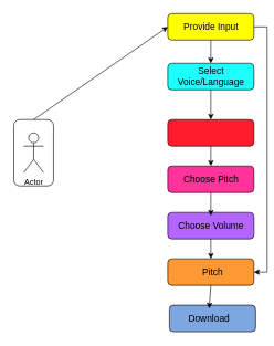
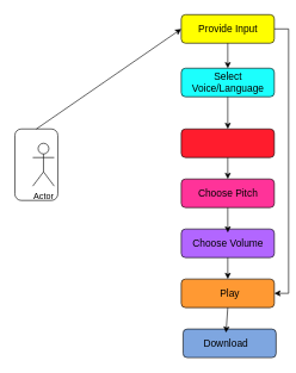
- <mxCell id="11" value="Actor" style="shape=umlActor;verticalLabelPosition=bottom;verticalAlign=top;html=1;outlineConnect=0;" vertex="1" parent="1"><mxGeometry x="35" y="200" width="30" height="60" as="geometry" /></mxCell>
+ <mxCell id="11" value="Actor" style="shape=umlActor;verticalLabelPosition=bottom;verticalAlign=top;html=1;outlineConnect=0;" vertex="1" parent="1"><mxGeometry x="45" y="200" width="30" height="60" as="geometry" /></mxCell>
- <mxCell id="17" value="&lt;font style=&quot;font-size: 14px;&quot;&gt;Pitch&lt;/font&gt;" style="text;html=1;align=center;verticalAlign=middle;whiteSpace=wrap;rounded=0;" vertex="1" parent="1"><mxGeometry x="287.5" y="395" width="65" height="30" as="geometry" /></mxCell>
+ <mxCell id="17" value="&lt;font style=&quot;font-size: 14px;&quot;&gt;Play&lt;/font&gt;" style="text;html=1;align=center;verticalAlign=middle;whiteSpace=wrap;rounded=0;" vertex="1" parent="1"><mxGeometry x="287.5" y="395" width="65" height="30" as="geometry" /></mxCell>
